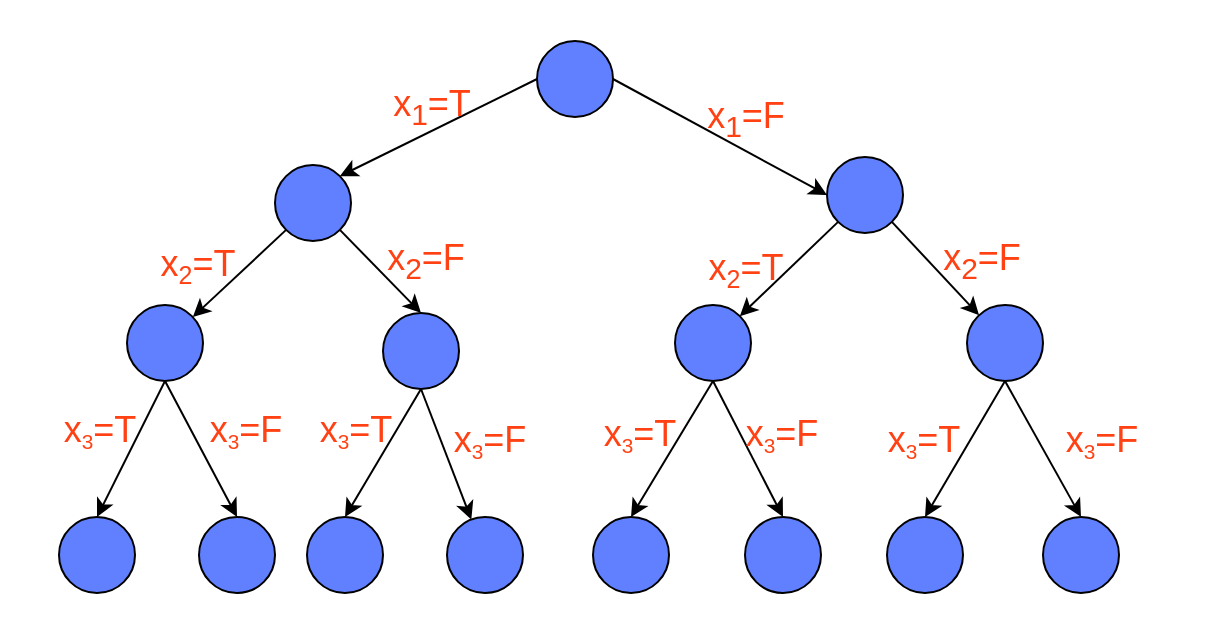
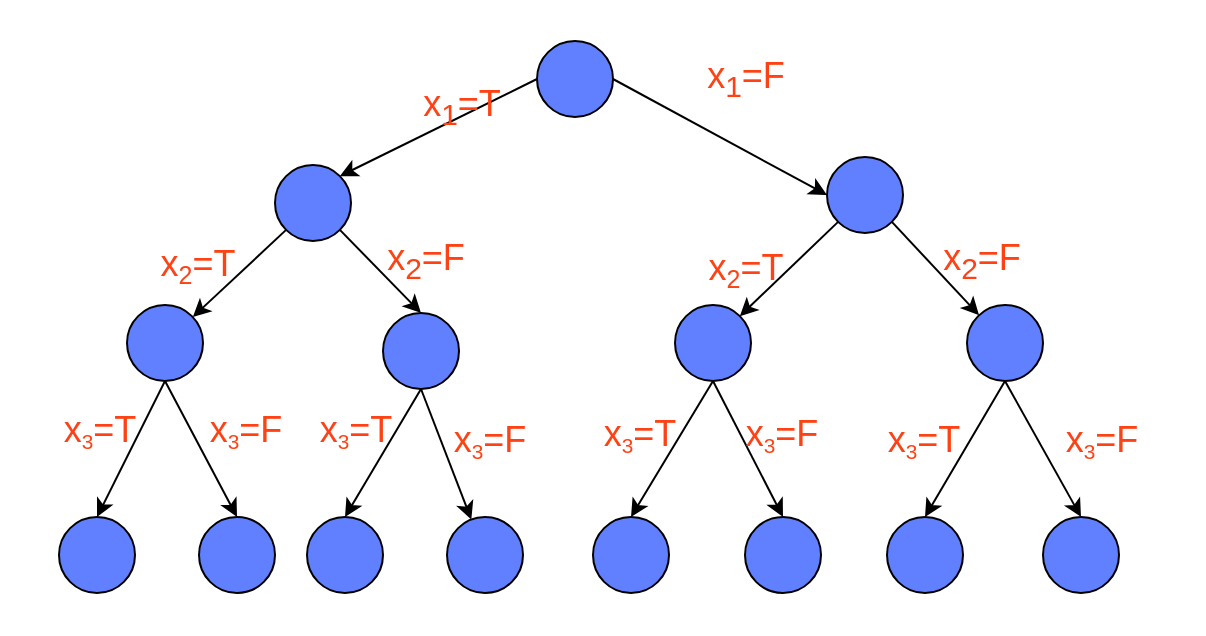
- <mxCell id="19" value="&lt;font style=&quot;font-size: 18px; color: rgb(255, 65, 19);&quot;&gt;x&lt;sub style=&quot;&quot;&gt;1&lt;/sub&gt;=T&lt;/font&gt;" style="text;html=1;align=center;verticalAlign=middle;whiteSpace=wrap;rounded=0;" vertex="1" parent="1"><mxGeometry x="186" y="39" width="60" height="30" as="geometry" /></mxCell>
+ <mxCell id="19" value="&lt;font style=&quot;font-size: 18px; color: rgb(255, 65, 19);&quot;&gt;x&lt;sub style=&quot;&quot;&gt;1&lt;/sub&gt;=T&lt;/font&gt;" style="text;html=1;align=center;verticalAlign=middle;whiteSpace=wrap;rounded=0;" vertex="1" parent="1"><mxGeometry x="201" y="39" width="60" height="30" as="geometry" /></mxCell>
- <mxCell id="20" value="&lt;font style=&quot;font-size: 18px; color: rgb(255, 65, 19);&quot;&gt;x&lt;sub style=&quot;&quot;&gt;1&lt;/sub&gt;=F&lt;/font&gt;" style="text;html=1;align=center;verticalAlign=middle;whiteSpace=wrap;rounded=0;" vertex="1" parent="1"><mxGeometry x="343" y="45" width="60" height="30" as="geometry" /></mxCell>
+ <mxCell id="20" value="&lt;font style=&quot;font-size: 18px; color: rgb(255, 65, 19);&quot;&gt;x&lt;sub style=&quot;&quot;&gt;1&lt;/sub&gt;=F&lt;/font&gt;" style="text;html=1;align=center;verticalAlign=middle;whiteSpace=wrap;rounded=0;" vertex="1" parent="1"><mxGeometry x="343" y="25" width="60" height="30" as="geometry" /></mxCell>
